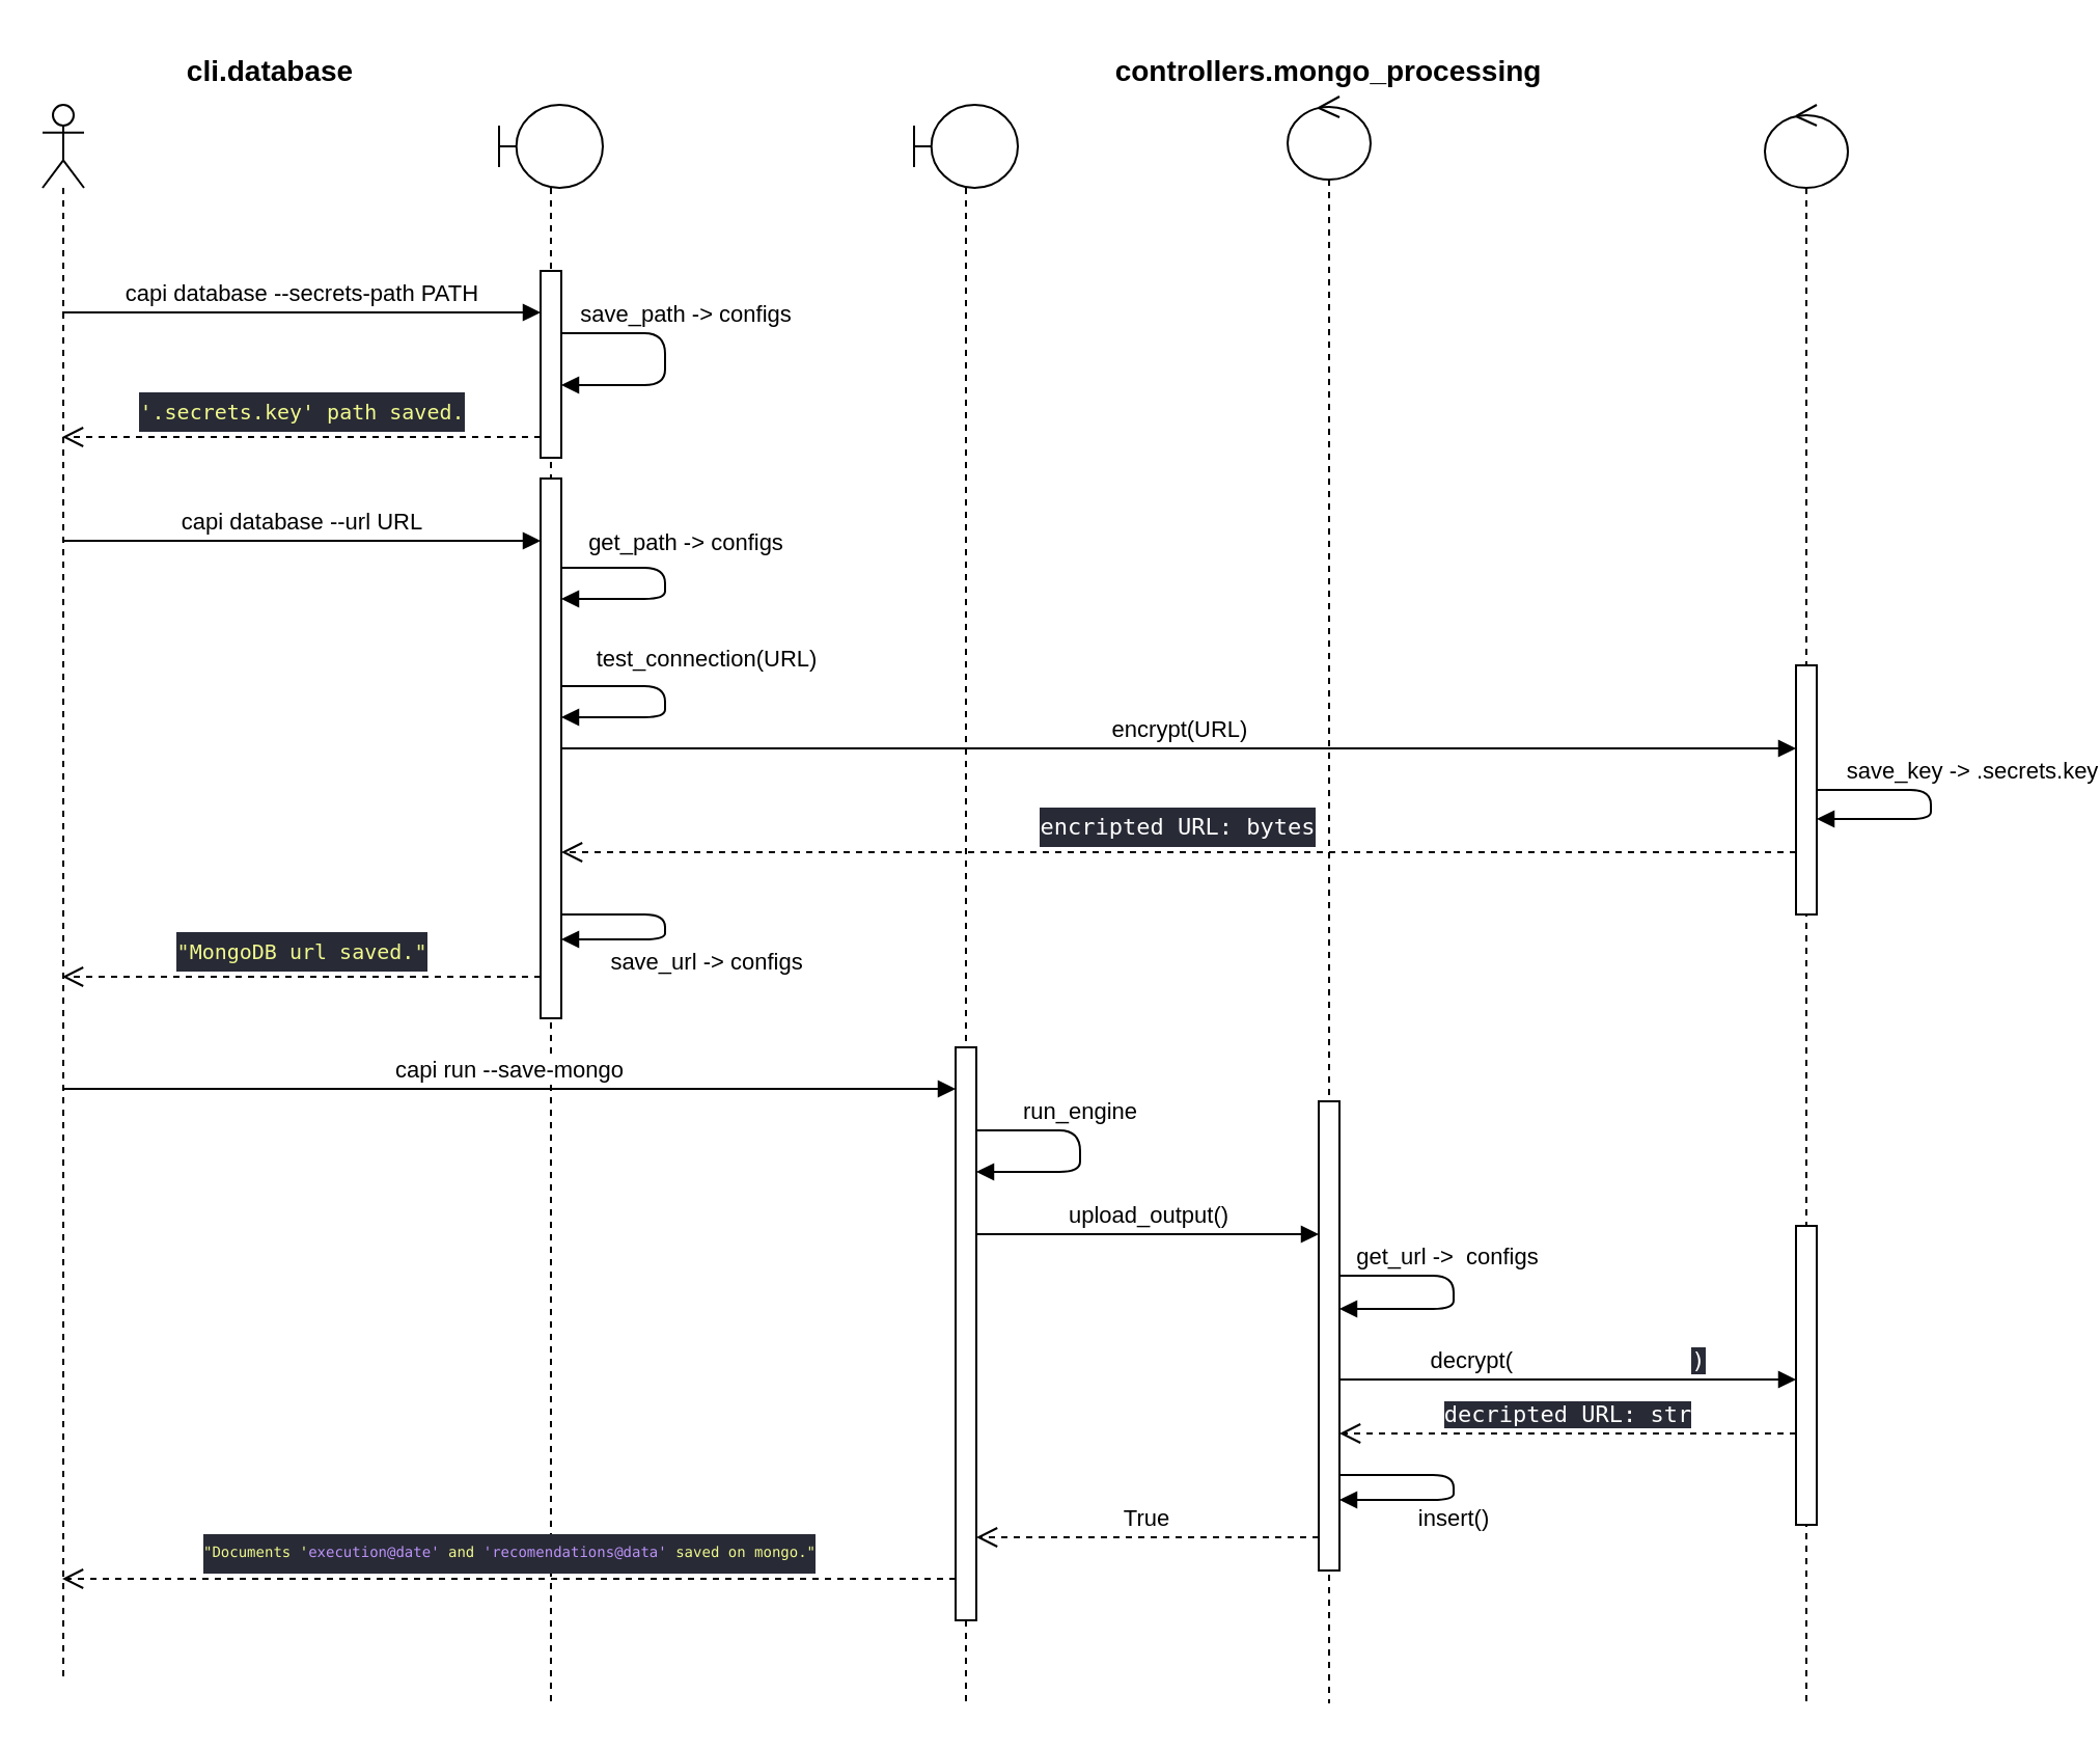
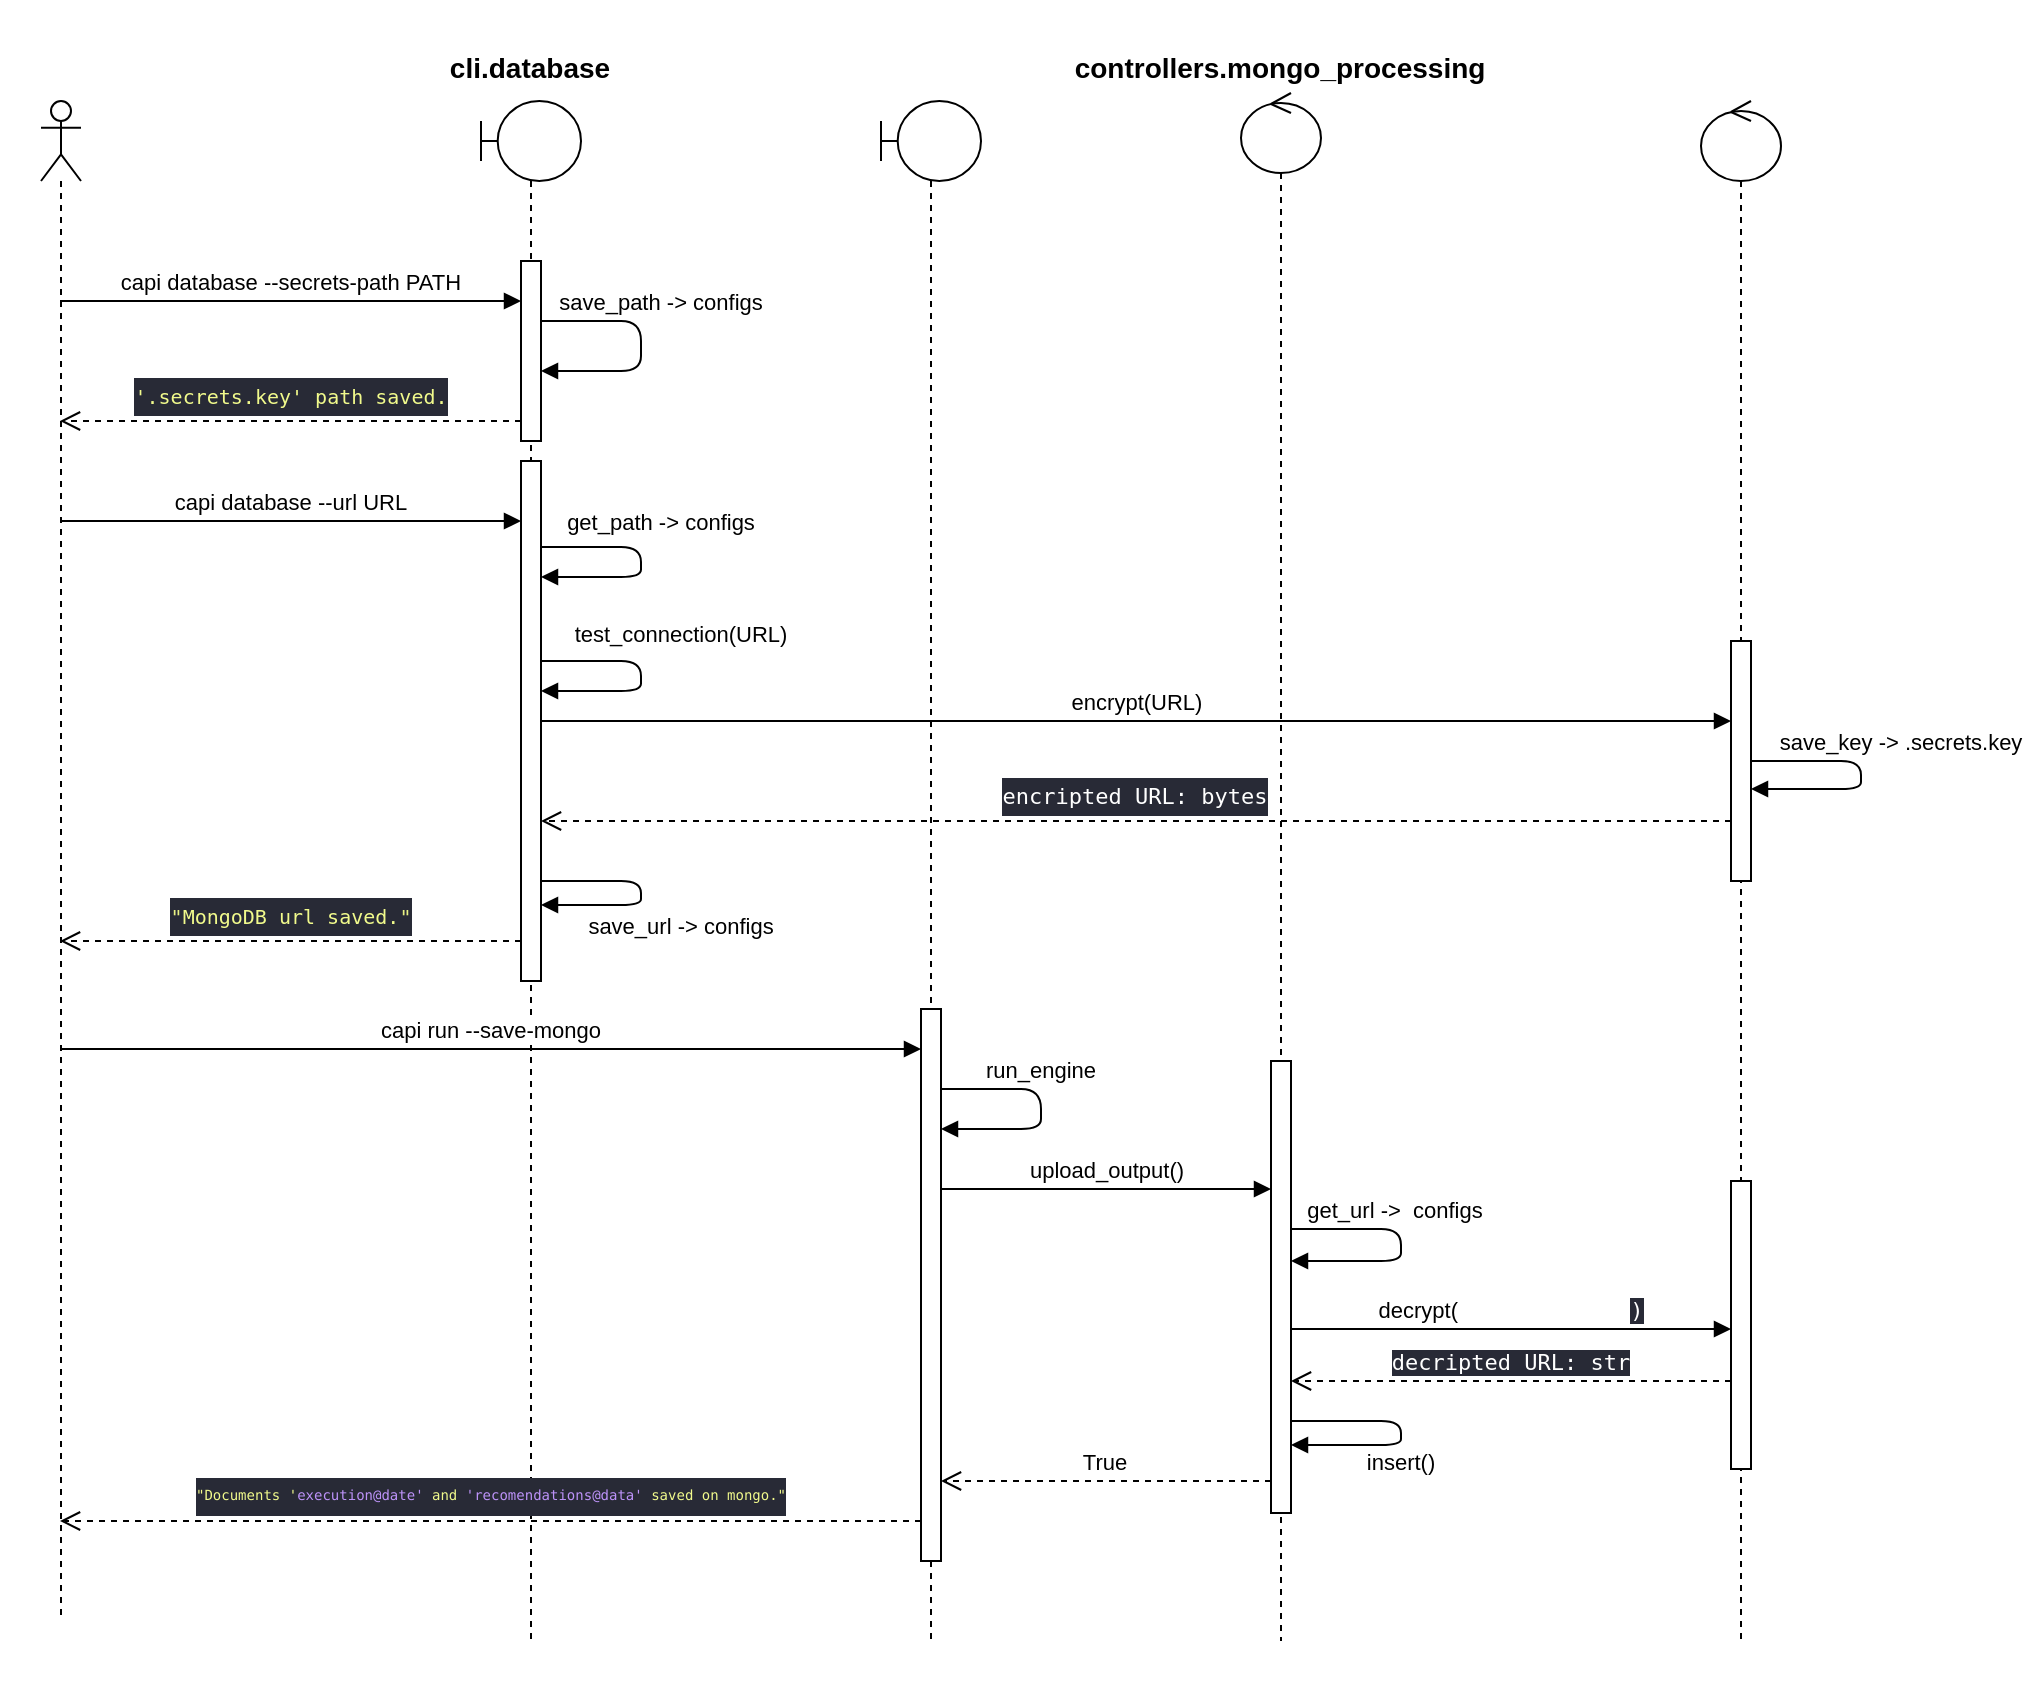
- <mxCell id="11" value="cli.database" style="text;align=center;fontStyle=1;verticalAlign=middle;spacingLeft=3;spacingRight=3;strokeColor=none;rotatable=0;points=[[0,0.5],[1,0.5]];portConstraint=eastwest;fontSize=14;" vertex="1" parent="1"><mxGeometry x="90" y="20" width="80" height="26" as="geometry" /></mxCell>
+ <mxCell id="11" value="cli.database" style="text;align=center;fontStyle=1;verticalAlign=middle;spacingLeft=3;spacingRight=3;strokeColor=none;rotatable=0;points=[[0,0.5],[1,0.5]];portConstraint=eastwest;fontSize=14;" vertex="1" parent="1"><mxGeometry x="225" y="20" width="80" height="26" as="geometry" /></mxCell>
